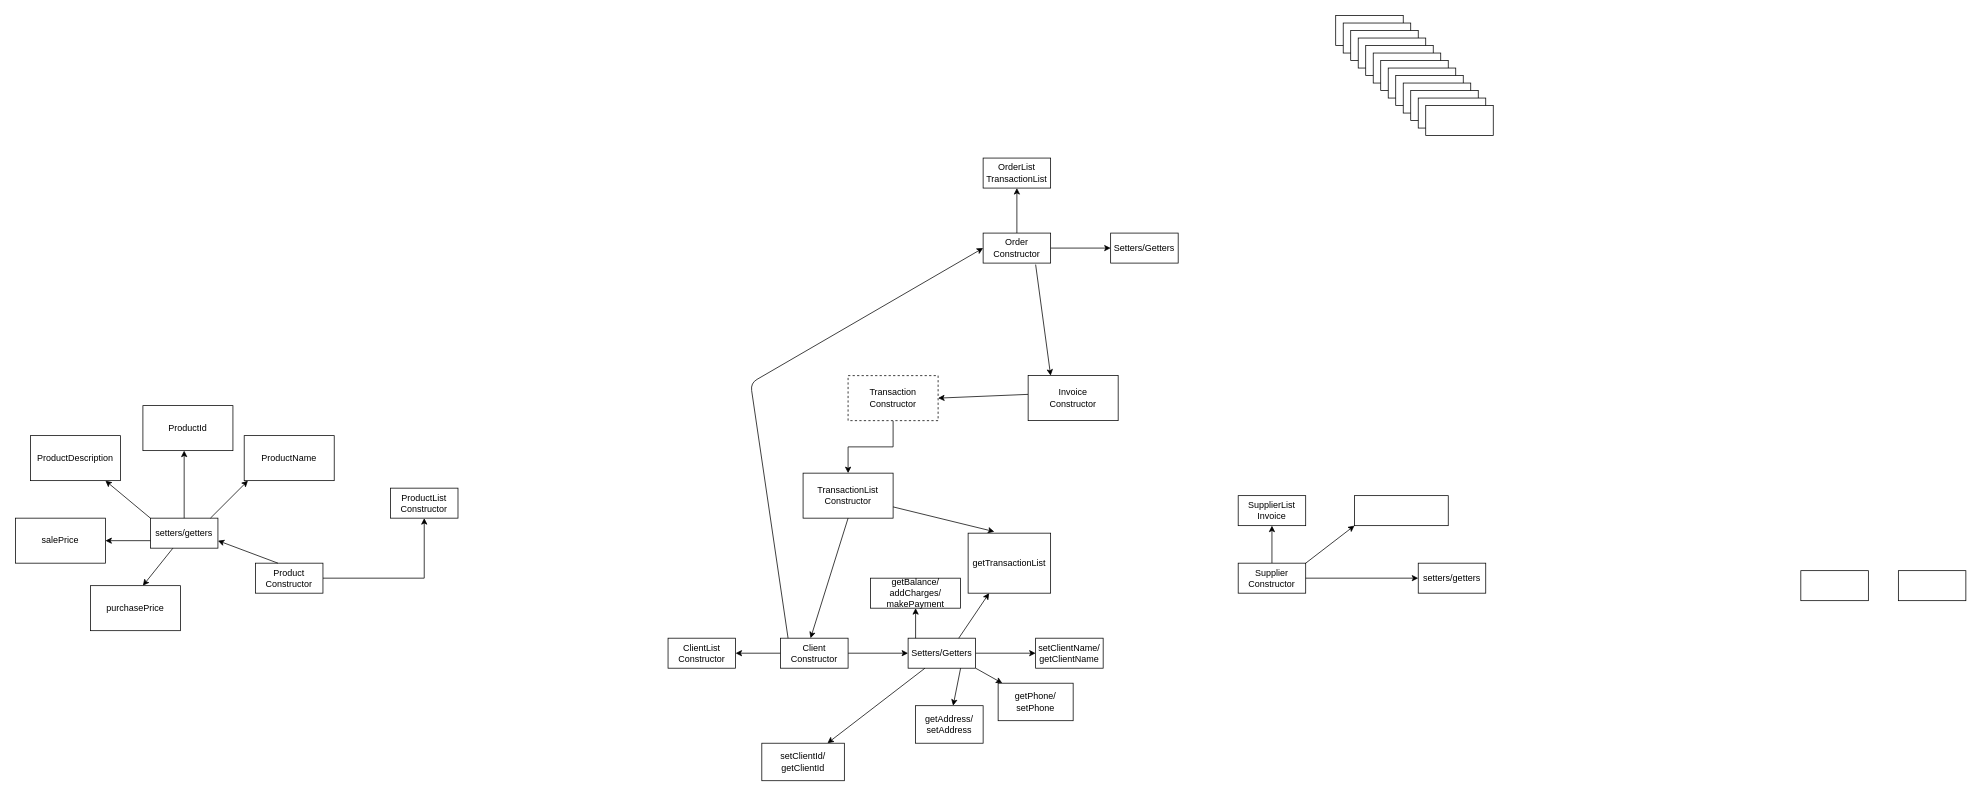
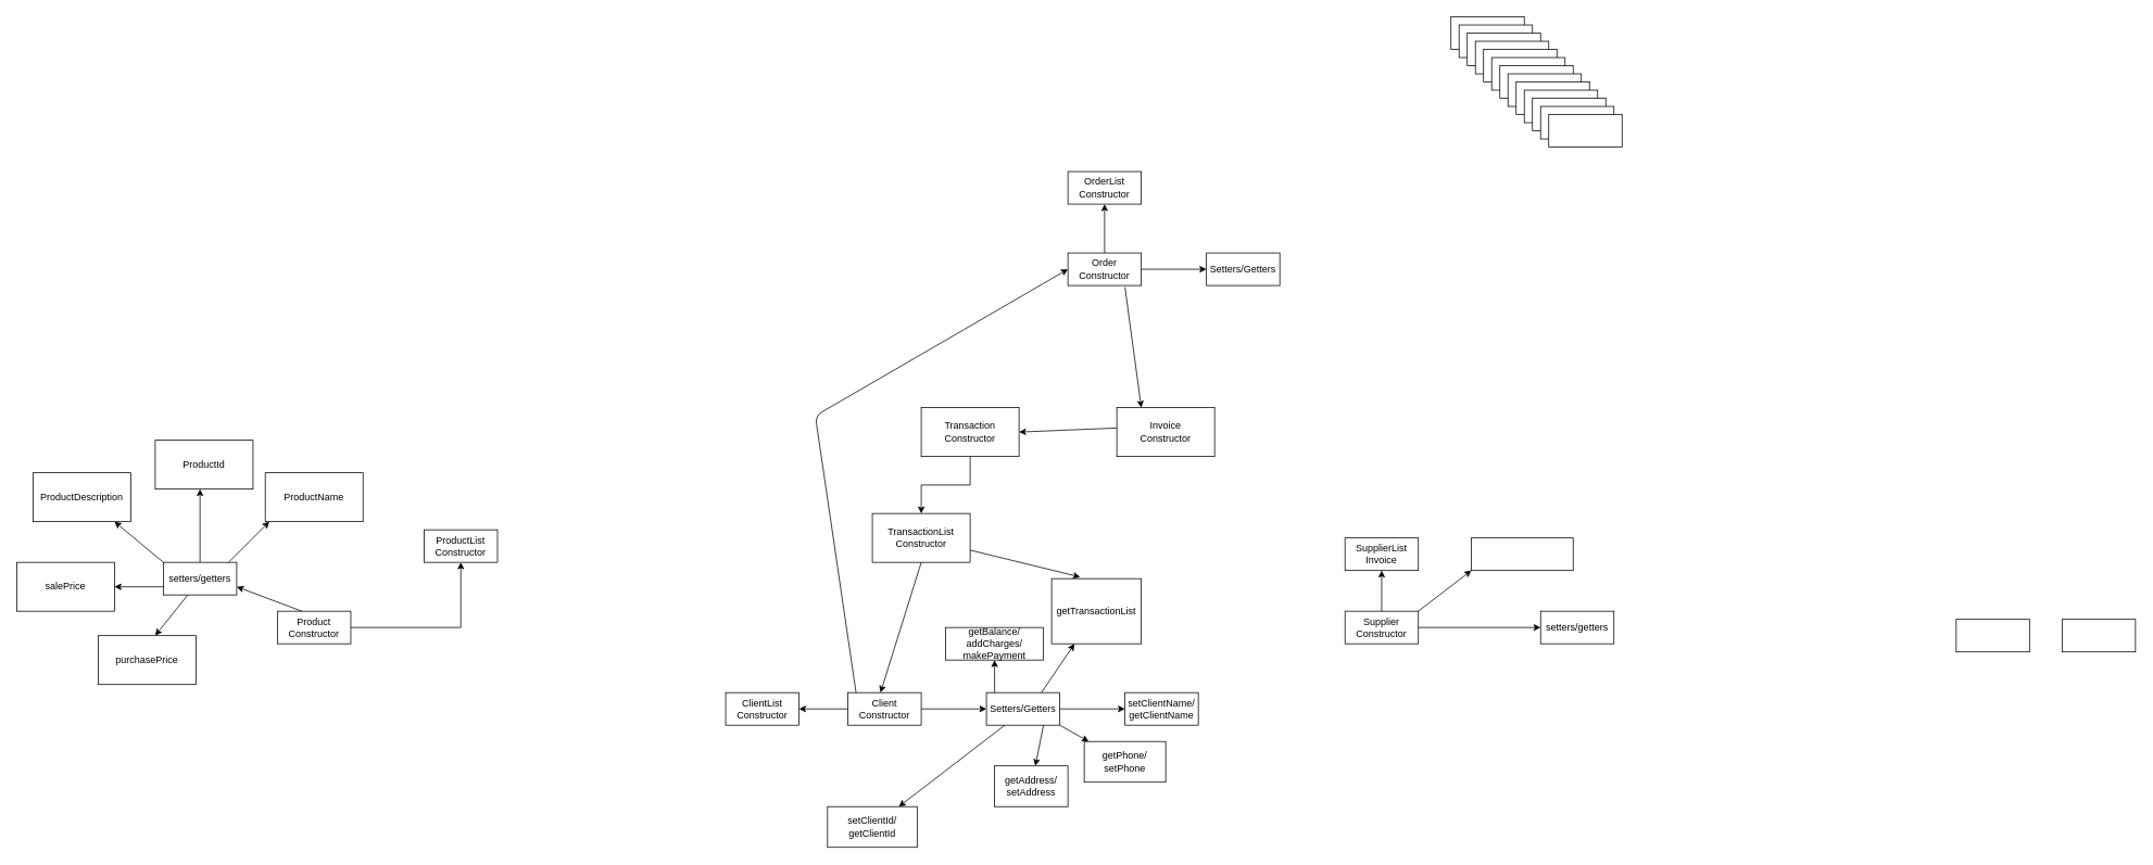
- <mxCell id="6" value="&lt;div&gt;OrderList&lt;/div&gt;&lt;div&gt;TransactionList&lt;br&gt;&lt;/div&gt;" style="rounded=0;whiteSpace=wrap;html=1;" vertex="1" parent="1"><mxGeometry x="1310" y="210" width="90" height="40" as="geometry" /></mxCell>
+ <mxCell id="6" value="&lt;div&gt;OrderList&lt;/div&gt;&lt;div&gt;Constructor&lt;br&gt;&lt;/div&gt;" style="rounded=0;whiteSpace=wrap;html=1;" vertex="1" parent="1"><mxGeometry x="1310" y="210" width="90" height="40" as="geometry" /></mxCell>
- <mxCell id="57" value="&lt;div&gt;Transaction&lt;/div&gt;&lt;div&gt;Constructor&lt;br&gt;&lt;/div&gt;" style="rounded=0;whiteSpace=wrap;html=1;dashed=1;" vertex="1" parent="1"><mxGeometry x="1130" y="500" width="120" height="60" as="geometry" /></mxCell>
+ <mxCell id="57" value="&lt;div&gt;Transaction&lt;/div&gt;&lt;div&gt;Constructor&lt;br&gt;&lt;/div&gt;" style="rounded=0;whiteSpace=wrap;html=1;" vertex="1" parent="1"><mxGeometry x="1130" y="500" width="120" height="60" as="geometry" /></mxCell>
